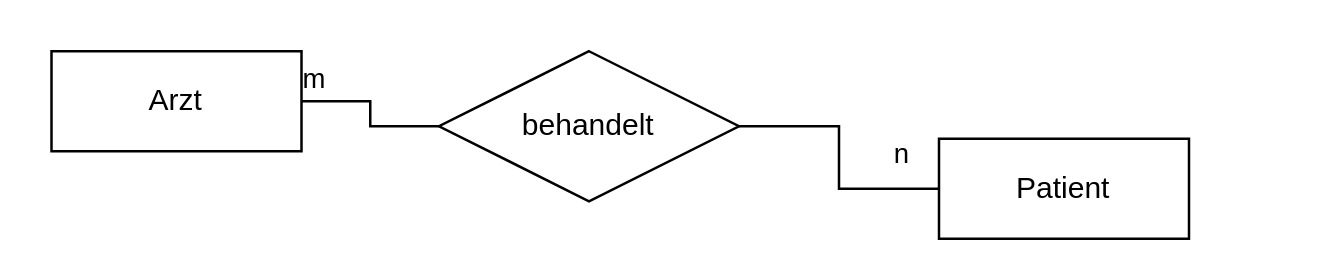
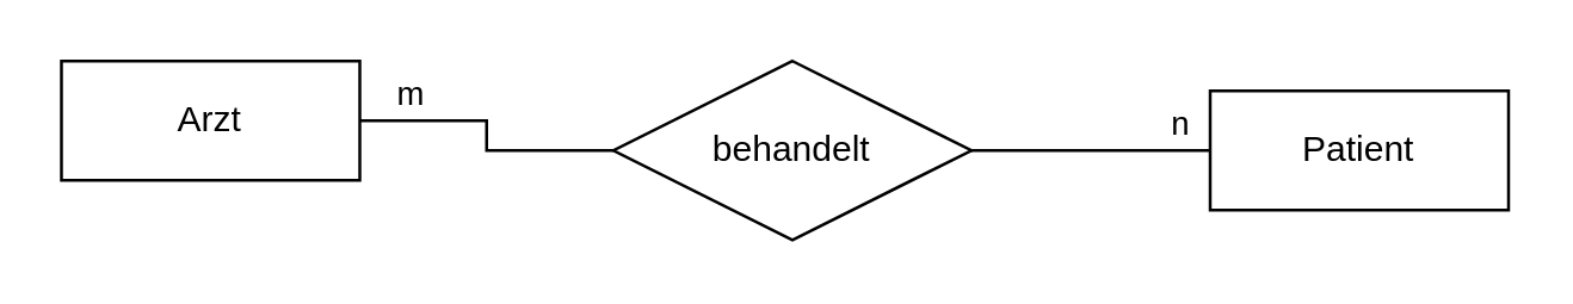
- <mxCell id="8" value="behandelt" style="shape=rhombus;perimeter=rhombusPerimeter;whiteSpace=wrap;html=1;align=center;" vertex="1" parent="1"><mxGeometry x="175" y="20" width="120" height="60" as="geometry" /></mxCell>
+ <mxCell id="8" value="behandelt" style="shape=rhombus;perimeter=rhombusPerimeter;whiteSpace=wrap;html=1;align=center;" vertex="1" parent="1"><mxGeometry x="205" y="20" width="120" height="60" as="geometry" /></mxCell>
- <mxCell id="5" value="Patient" style="whiteSpace=wrap;html=1;align=center;" vertex="1" parent="1"><mxGeometry x="375" y="55" width="100" height="40" as="geometry" /></mxCell>
+ <mxCell id="5" value="Patient" style="whiteSpace=wrap;html=1;align=center;" vertex="1" parent="1"><mxGeometry x="405" y="30" width="100" height="40" as="geometry" /></mxCell>
